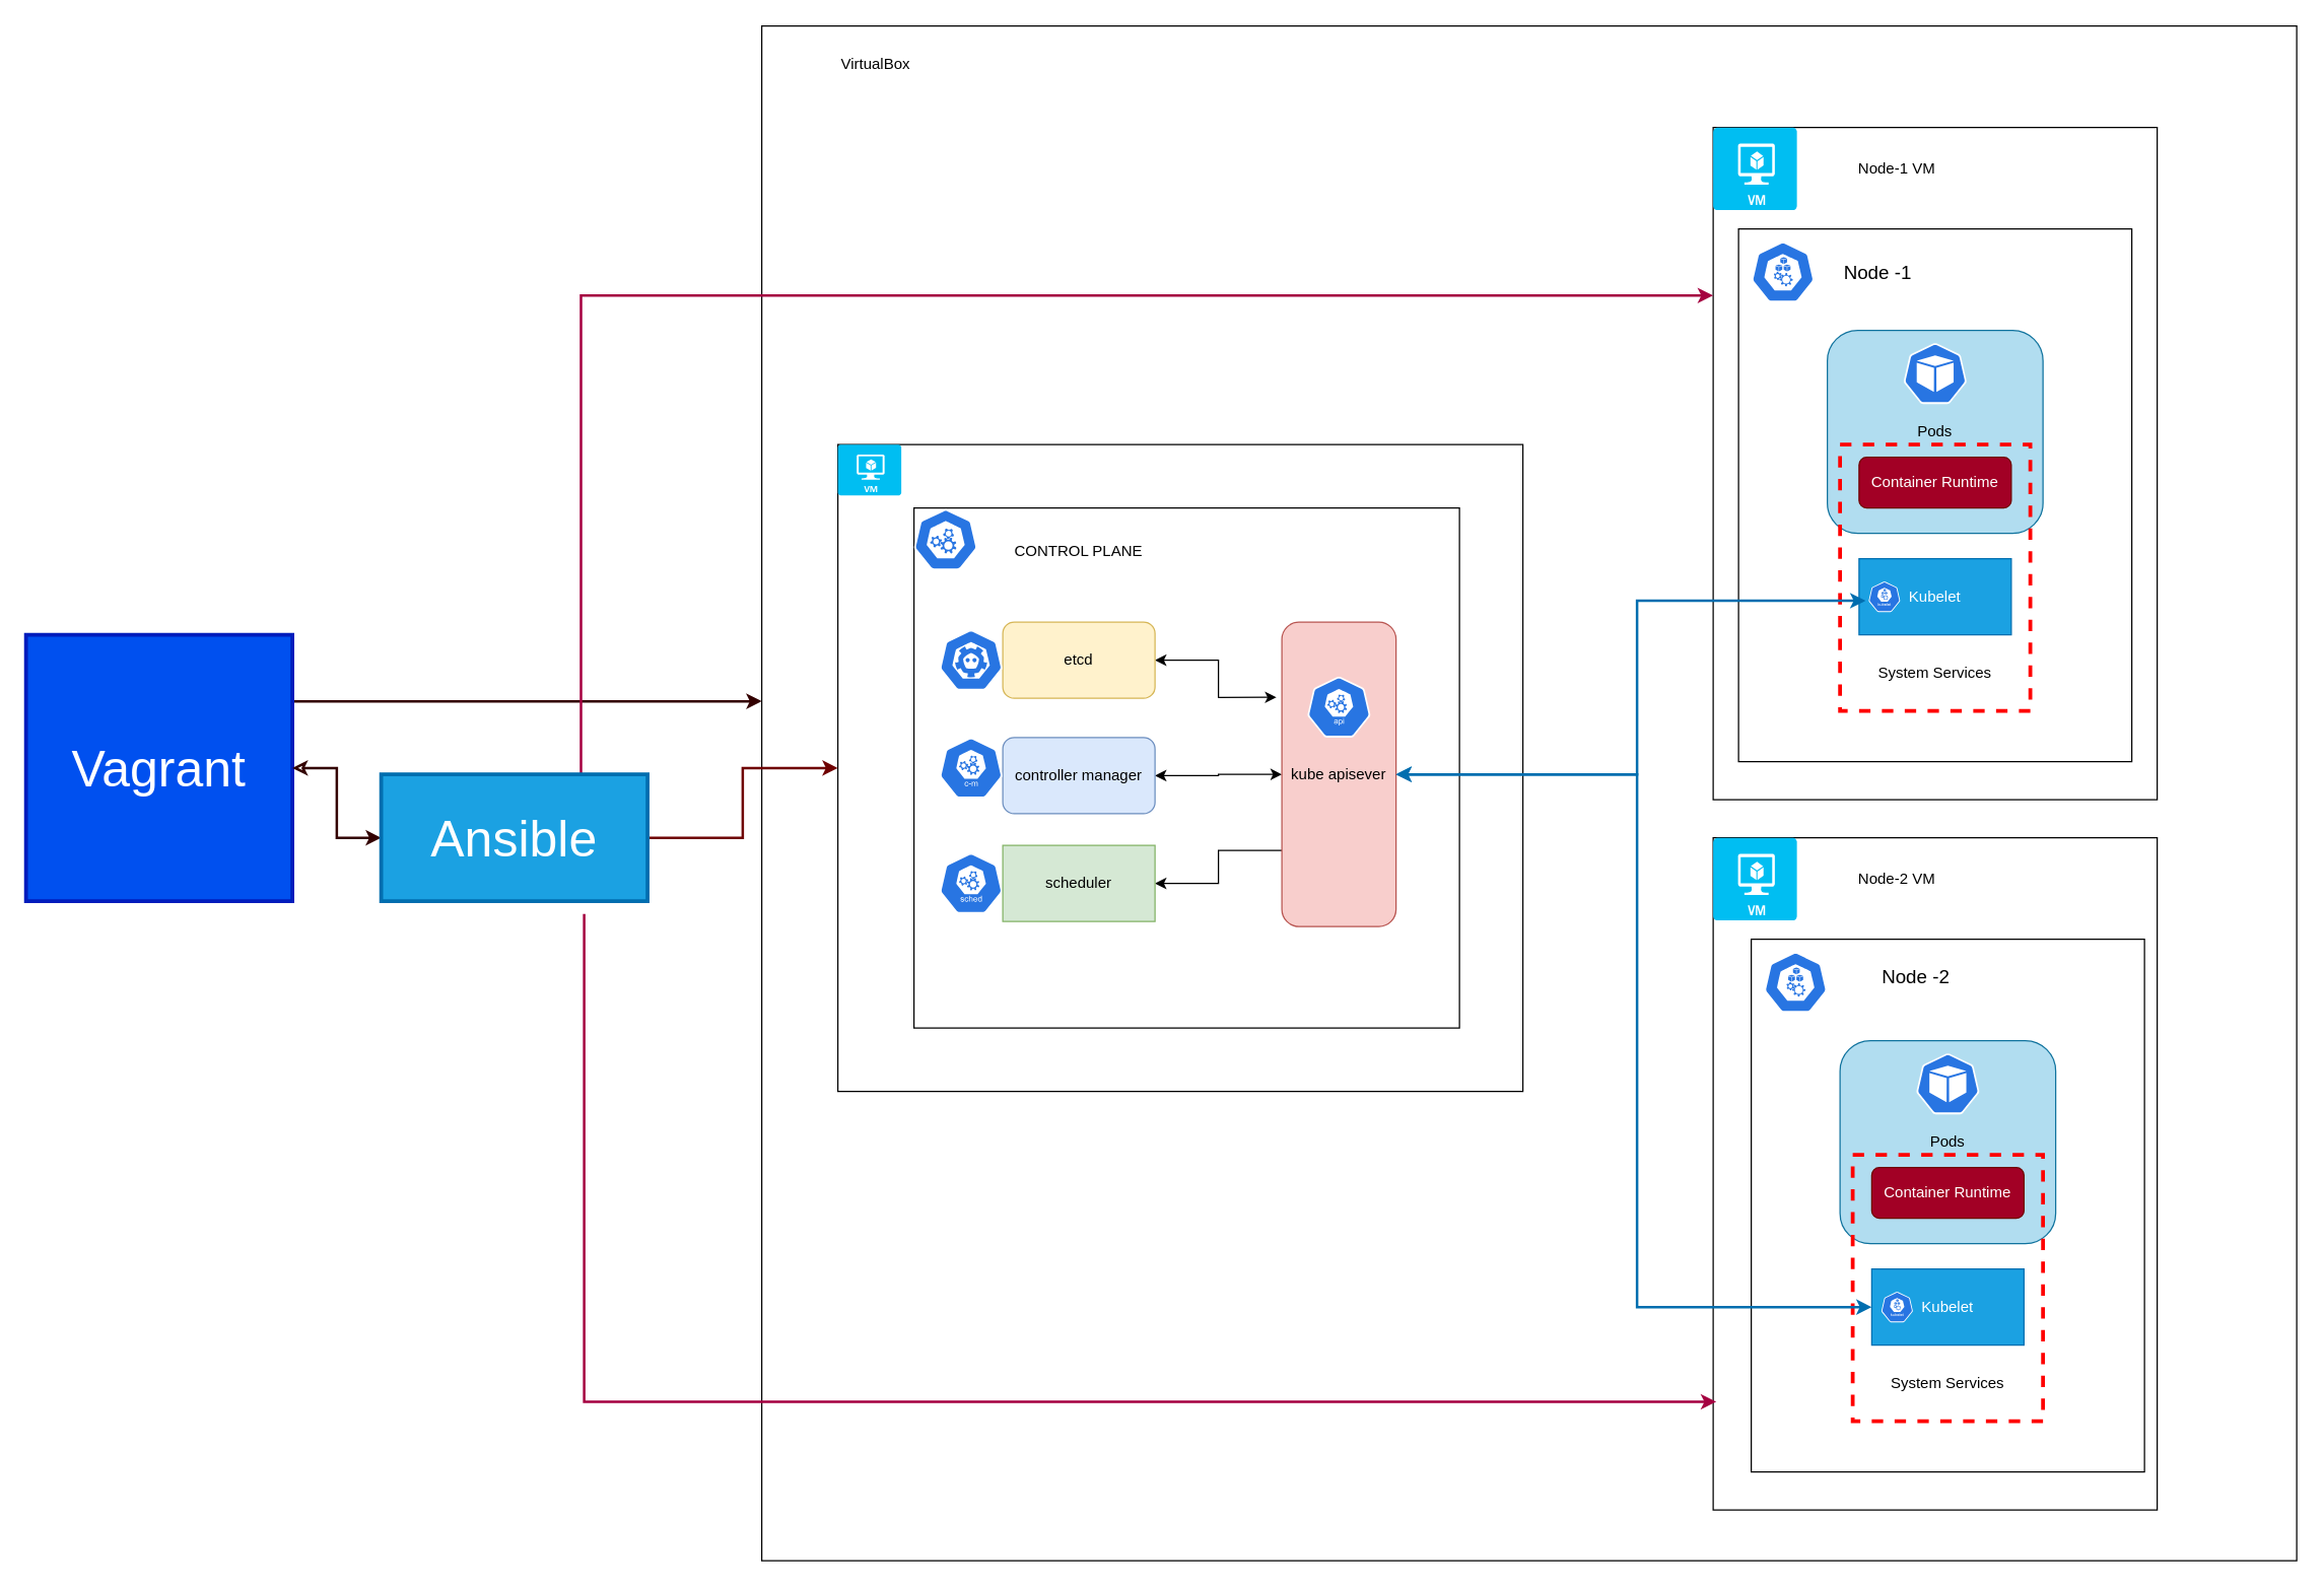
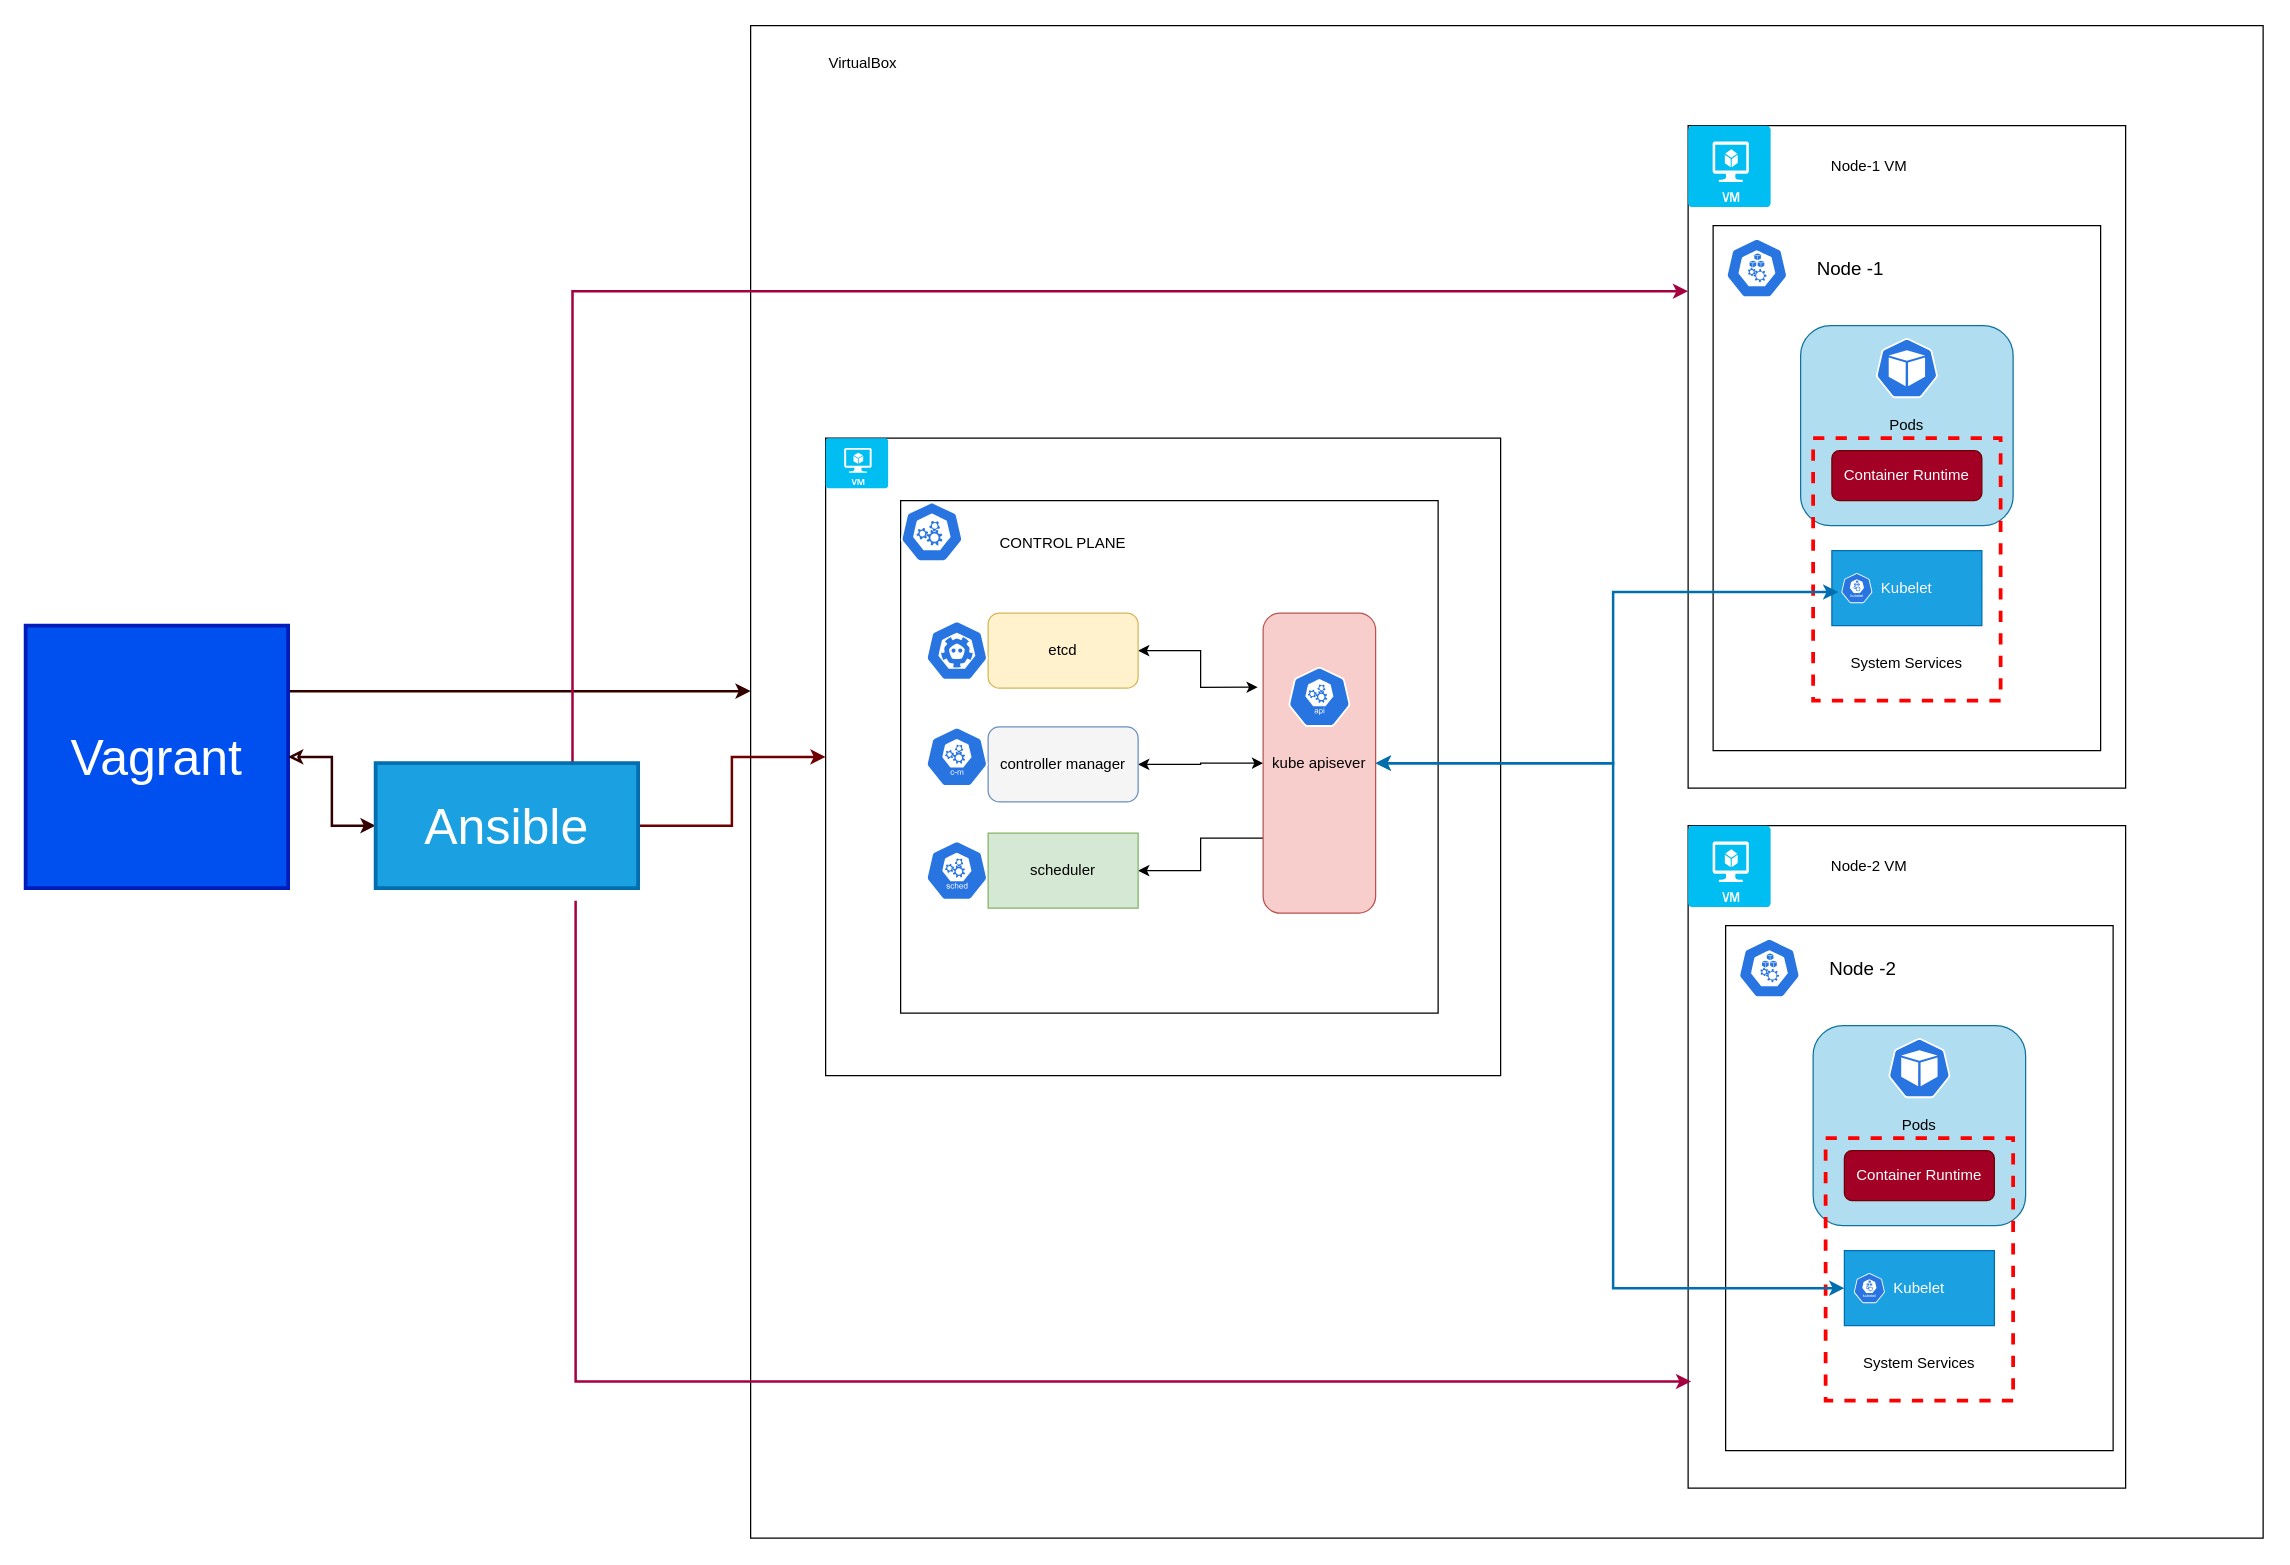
- <mxCell id="34" value="controller manager" style="rounded=1;whiteSpace=wrap;html=1;fillColor=#dae8fc;strokeColor=#6c8ebf;" vertex="1" parent="26"><mxGeometry x="70" y="181" width="120" height="60" as="geometry" /></mxCell>
+ <mxCell id="34" value="controller manager" style="rounded=1;whiteSpace=wrap;html=1;fillColor=#f5f5f5;strokeColor=#6c8ebf;" vertex="1" parent="26"><mxGeometry x="70" y="181" width="120" height="60" as="geometry" /></mxCell>
- <mxCell id="18" value="Node -2" style="text;html=1;strokeColor=none;fillColor=none;align=center;verticalAlign=middle;whiteSpace=wrap;rounded=0;fontSize=15;" vertex="1" parent="10"><mxGeometry x="100" y="19" width="60" height="20" as="geometry" /></mxCell>
+ <mxCell id="18" value="Node -2" style="text;html=1;strokeColor=none;fillColor=none;align=center;verticalAlign=middle;whiteSpace=wrap;rounded=0;fontSize=15;" vertex="1" parent="10"><mxGeometry x="80" y="24" width="60" height="20" as="geometry" /></mxCell>
